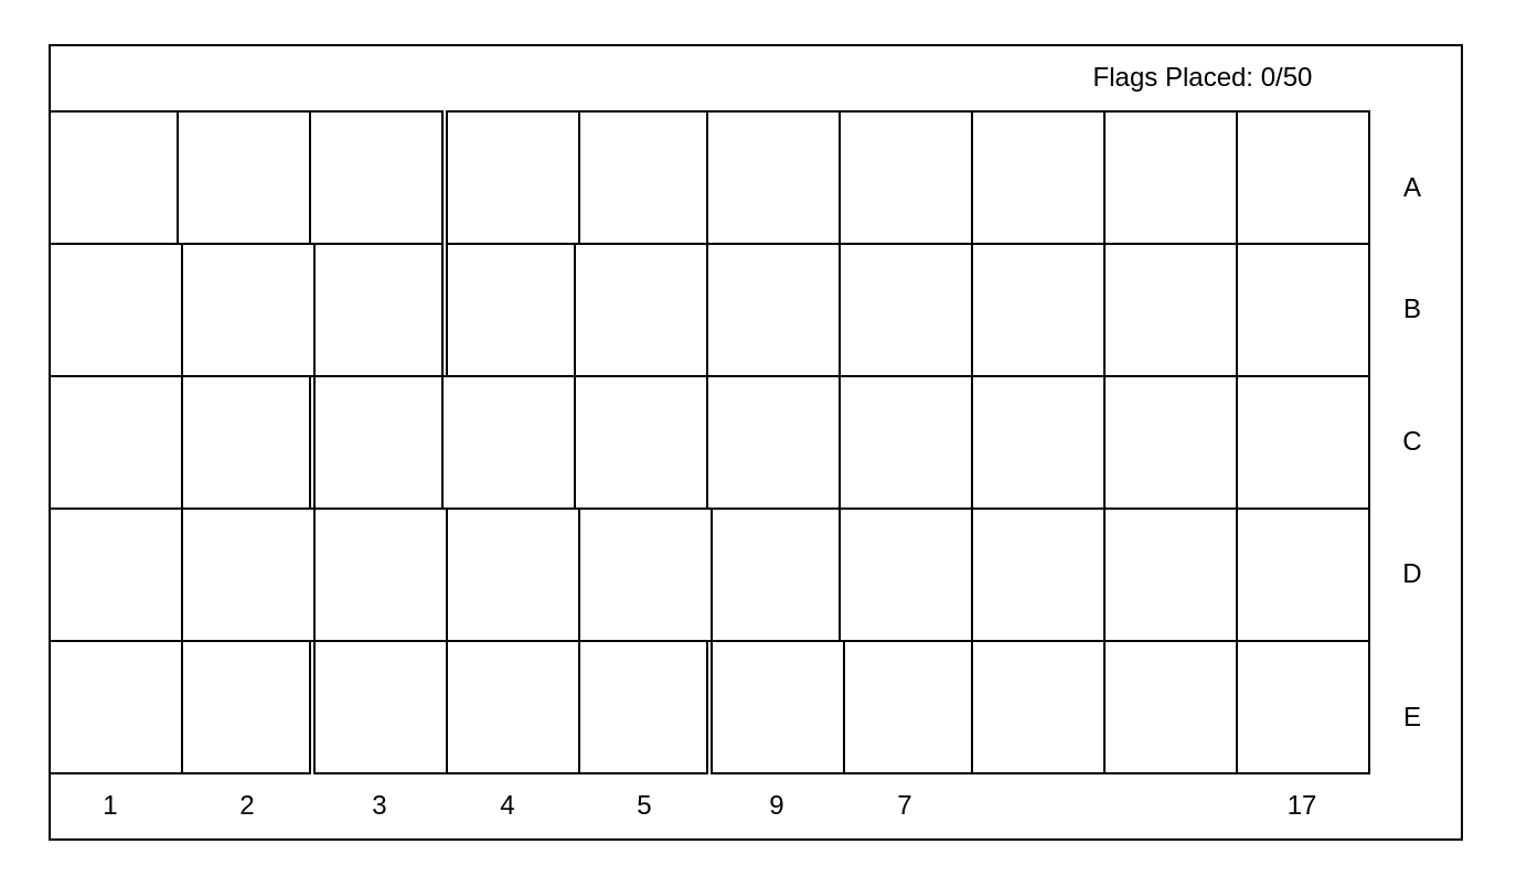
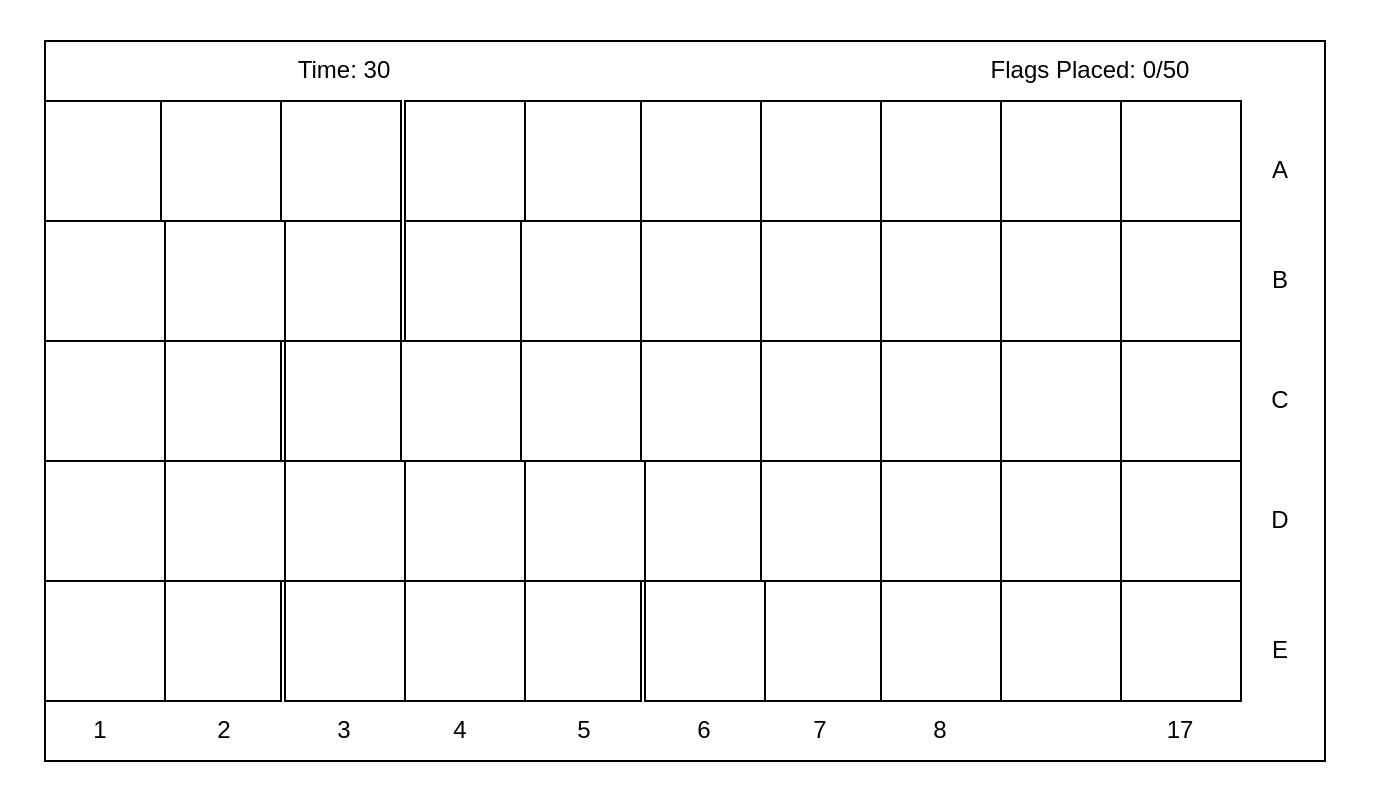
+ <mxCell id="3" value="Time: 30" style="text;html=1;strokeColor=none;fillColor=none;align=center;verticalAlign=middle;whiteSpace=wrap;rounded=0;" vertex="1" parent="1"><mxGeometry x="142" y="20" width="60" height="30" as="geometry" /></mxCell>
- <mxCell id="61" value="9" style="text;html=1;strokeColor=none;fillColor=none;align=center;verticalAlign=middle;whiteSpace=wrap;rounded=0;" vertex="1" parent="1"><mxGeometry x="322" y="350" width="60" height="30" as="geometry" /></mxCell>
+ <mxCell id="61" value="6" style="text;html=1;strokeColor=none;fillColor=none;align=center;verticalAlign=middle;whiteSpace=wrap;rounded=0;" vertex="1" parent="1"><mxGeometry x="322" y="350" width="60" height="30" as="geometry" /></mxCell>
+ <mxCell id="63" value="8" style="text;html=1;strokeColor=none;fillColor=none;align=center;verticalAlign=middle;whiteSpace=wrap;rounded=0;" vertex="1" parent="1"><mxGeometry x="440" y="350" width="60" height="30" as="geometry" /></mxCell>
